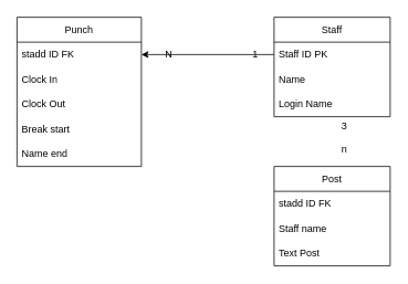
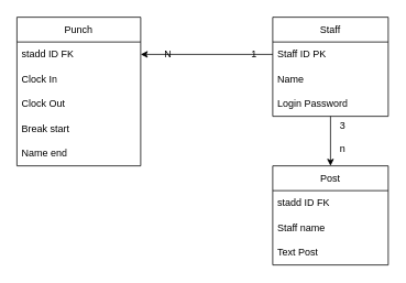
- <mxCell id="12" value="Login Name" style="text;strokeColor=none;fillColor=none;align=left;verticalAlign=middle;spacingLeft=4;spacingRight=4;overflow=hidden;points=[[0,0.5],[1,0.5]];portConstraint=eastwest;rotatable=0;whiteSpace=wrap;html=1;" vertex="1" parent="9"><mxGeometry y="90" width="140" height="30" as="geometry" /></mxCell>
+ <mxCell id="12" value="Login Password" style="text;strokeColor=none;fillColor=none;align=left;verticalAlign=middle;spacingLeft=4;spacingRight=4;overflow=hidden;points=[[0,0.5],[1,0.5]];portConstraint=eastwest;rotatable=0;whiteSpace=wrap;html=1;" vertex="1" parent="9"><mxGeometry y="90" width="140" height="30" as="geometry" /></mxCell>
+ <mxCell id="8" style="edgeStyle=orthogonalEdgeStyle;rounded=0;orthogonalLoop=1;jettySize=auto;html=1;entryX=0.5;entryY=0;entryDx=0;entryDy=0;" edge="1" parent="1" source="9" target="13"><mxGeometry relative="1" as="geometry" /></mxCell>
